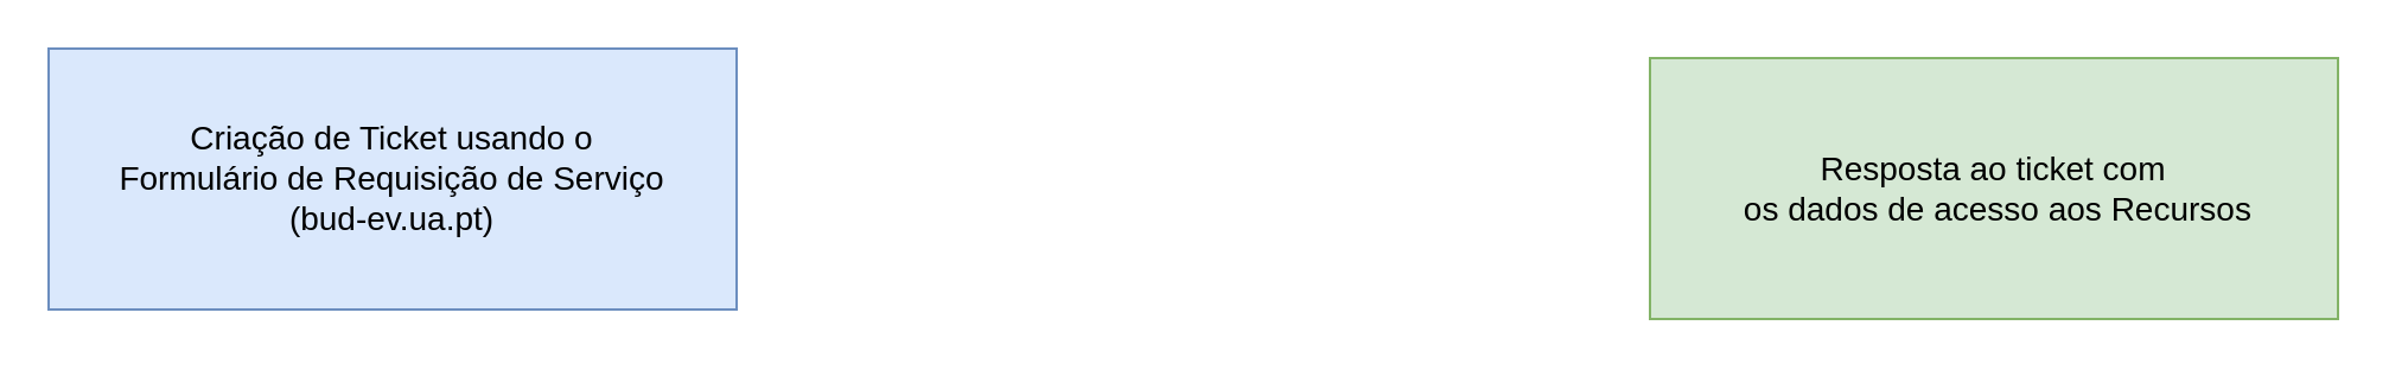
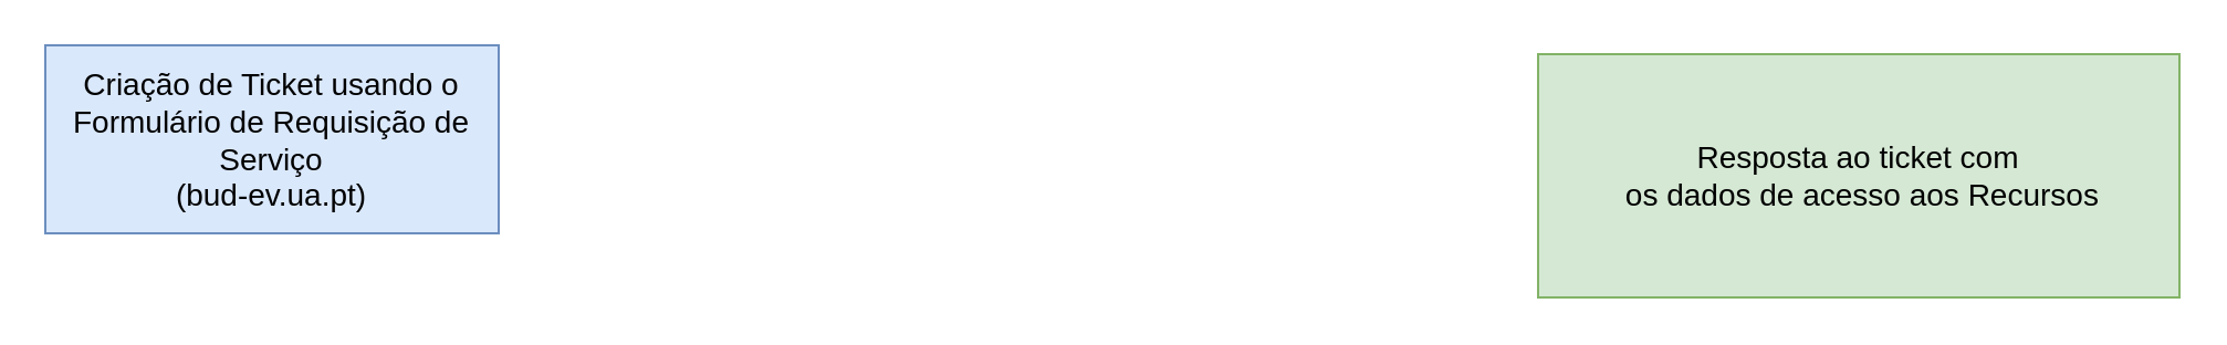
- <mxCell id="2" value="&lt;font style=&quot;font-size: 14px;&quot;&gt;Criação de Ticket usando o&lt;br&gt;Formulário de Requisição de Serviço&lt;br&gt;(bud-ev.ua.pt)&lt;/font&gt;" style="rounded=0;whiteSpace=wrap;html=1;fillColor=#dae8fc;strokeColor=#6c8ebf;" vertex="1" parent="1"><mxGeometry x="20" y="20" width="290" height="110" as="geometry" /></mxCell>
+ <mxCell id="2" value="&lt;font style=&quot;font-size: 14px;&quot;&gt;Criação de Ticket usando o&lt;br&gt;Formulário de Requisição de Serviço&lt;br&gt;(bud-ev.ua.pt)&lt;/font&gt;" style="rounded=0;whiteSpace=wrap;html=1;fillColor=#dae8fc;strokeColor=#6c8ebf;" vertex="1" parent="1"><mxGeometry x="20" y="20" width="205" height="85" as="geometry" /></mxCell>
